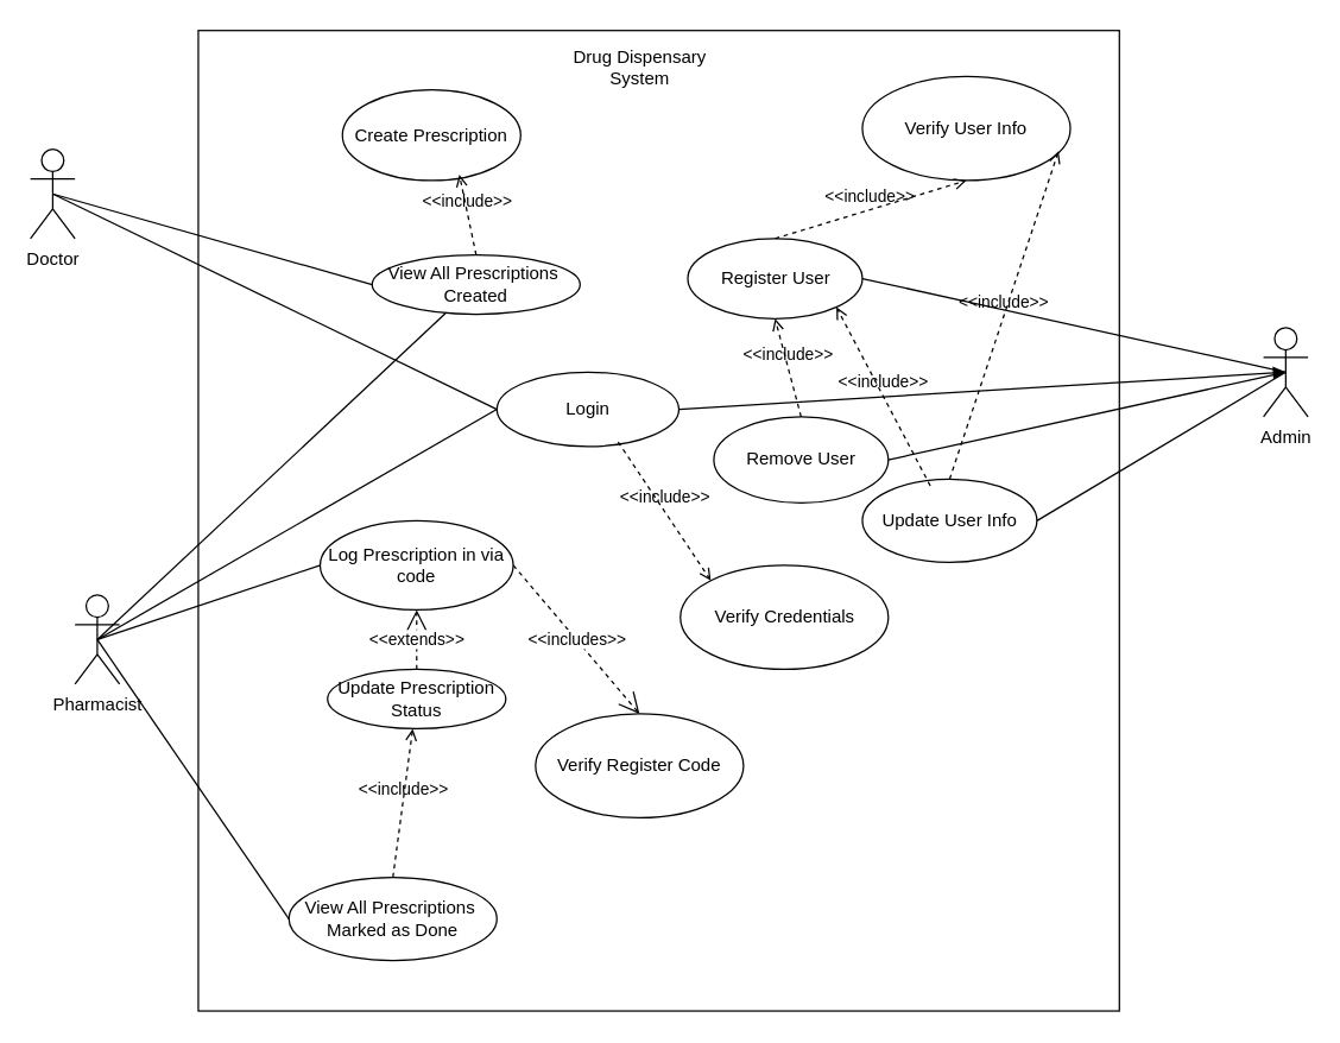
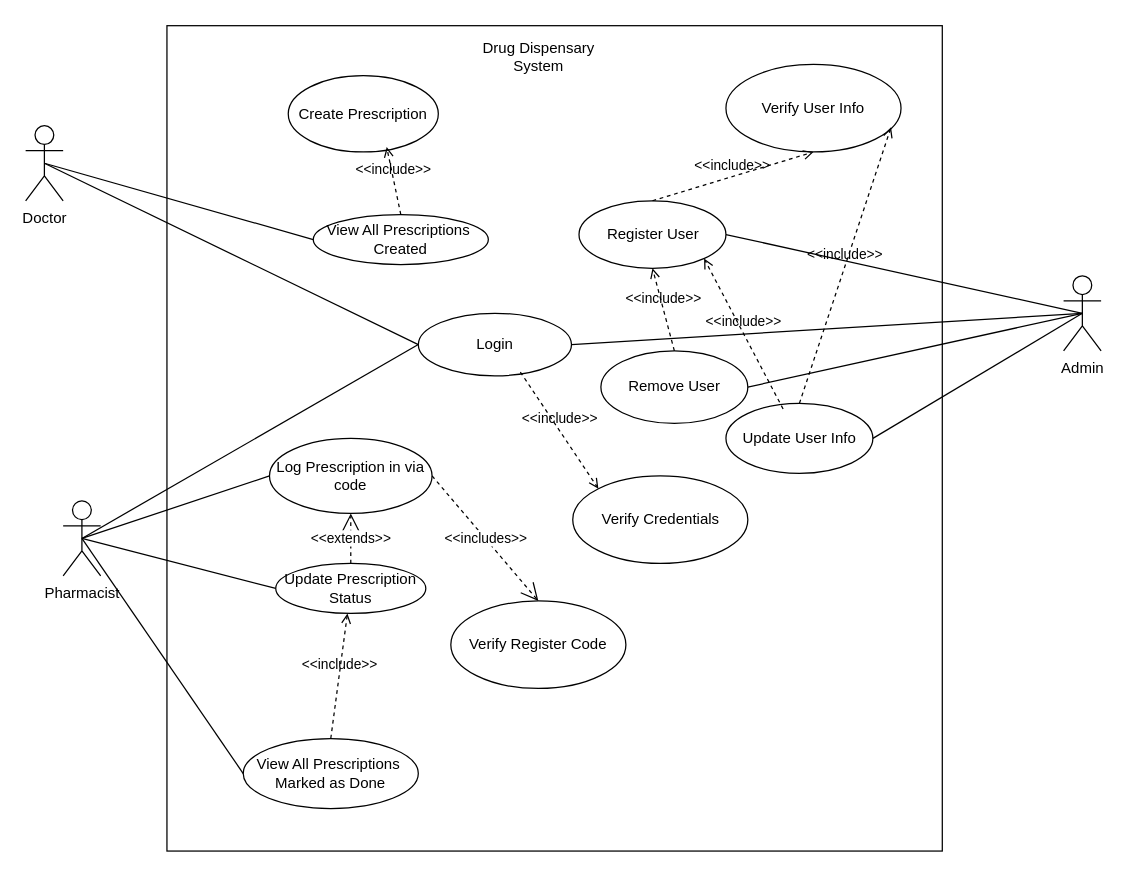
- <mxCell id="19" value="" style="endArrow=block;html=1;rounded=0;exitX=1;exitY=0.5;exitDx=0;exitDy=0;entryX=0.5;entryY=0.5;entryDx=0;entryDy=0;entryPerimeter=0;" edge="1" parent="1" source="10" target="3"><mxGeometry width="50" height="50" relative="1" as="geometry"><mxPoint x="630" y="335" as="sourcePoint" /><mxPoint x="760" y="220" as="targetPoint" /></mxGeometry></mxCell>
+ <mxCell id="19" value="" style="endArrow=none;html=1;rounded=0;exitX=1;exitY=0.5;exitDx=0;exitDy=0;entryX=0.5;entryY=0.5;entryDx=0;entryDy=0;entryPerimeter=0;" edge="1" parent="1" source="10" target="3"><mxGeometry width="50" height="50" relative="1" as="geometry"><mxPoint x="630" y="335" as="sourcePoint" /><mxPoint x="760" y="220" as="targetPoint" /></mxGeometry></mxCell>
- <mxCell id="20" value="" style="endArrow=none;html=1;rounded=0;exitX=0.5;exitY=0.5;exitDx=0;exitDy=0;exitPerimeter=0;" edge="1" parent="1" source="2" target="14"><mxGeometry width="50" height="50" relative="1" as="geometry"><mxPoint x="200" y="360" as="sourcePoint" /><mxPoint x="250" y="310" as="targetPoint" /></mxGeometry></mxCell>
+ <mxCell id="20" value="" style="endArrow=none;html=1;rounded=0;exitX=0.5;exitY=0.5;exitDx=0;exitDy=0;exitPerimeter=0;entryX=0;entryY=0.5;entryDx=0;entryDy=0;" edge="1" parent="1" source="2" target="11"><mxGeometry width="50" height="50" relative="1" as="geometry"><mxPoint x="200" y="360" as="sourcePoint" /><mxPoint x="250" y="310" as="targetPoint" /></mxGeometry></mxCell>
